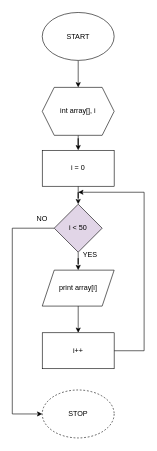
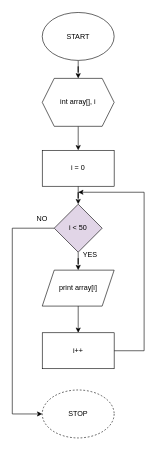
- <mxCell id="5" value="int array[], i" style="shape=hexagon;perimeter=hexagonPerimeter2;whiteSpace=wrap;html=1;fixedSize=1;" parent="1" vertex="1"><mxGeometry x="70" y="145" width="120" height="80" as="geometry" /></mxCell>
+ <mxCell id="5" value="int array[], i" style="shape=hexagon;perimeter=hexagonPerimeter2;whiteSpace=wrap;html=1;fixedSize=1;" parent="1" vertex="1"><mxGeometry x="70" y="130" width="120" height="80" as="geometry" /></mxCell>
